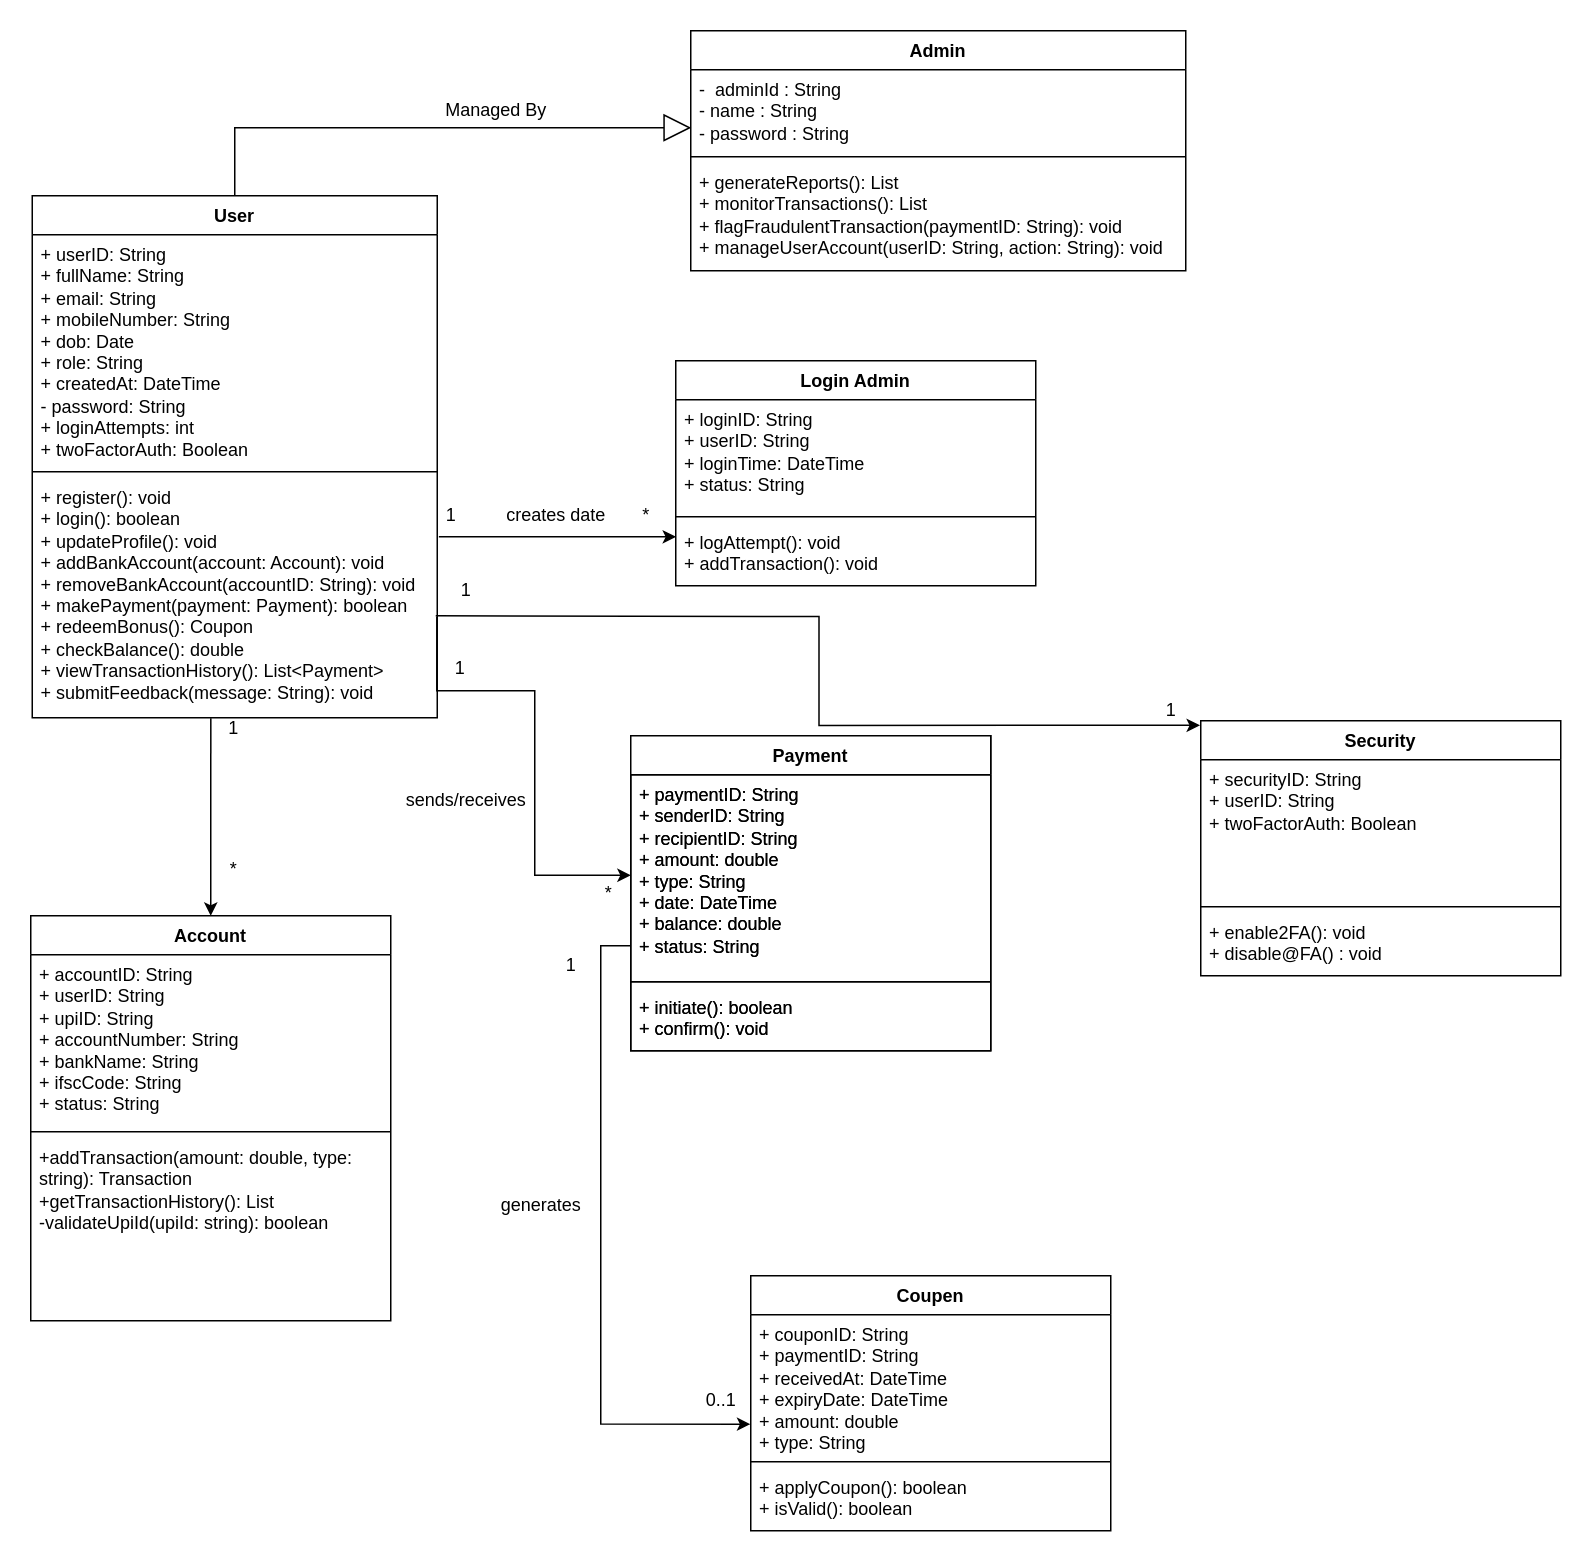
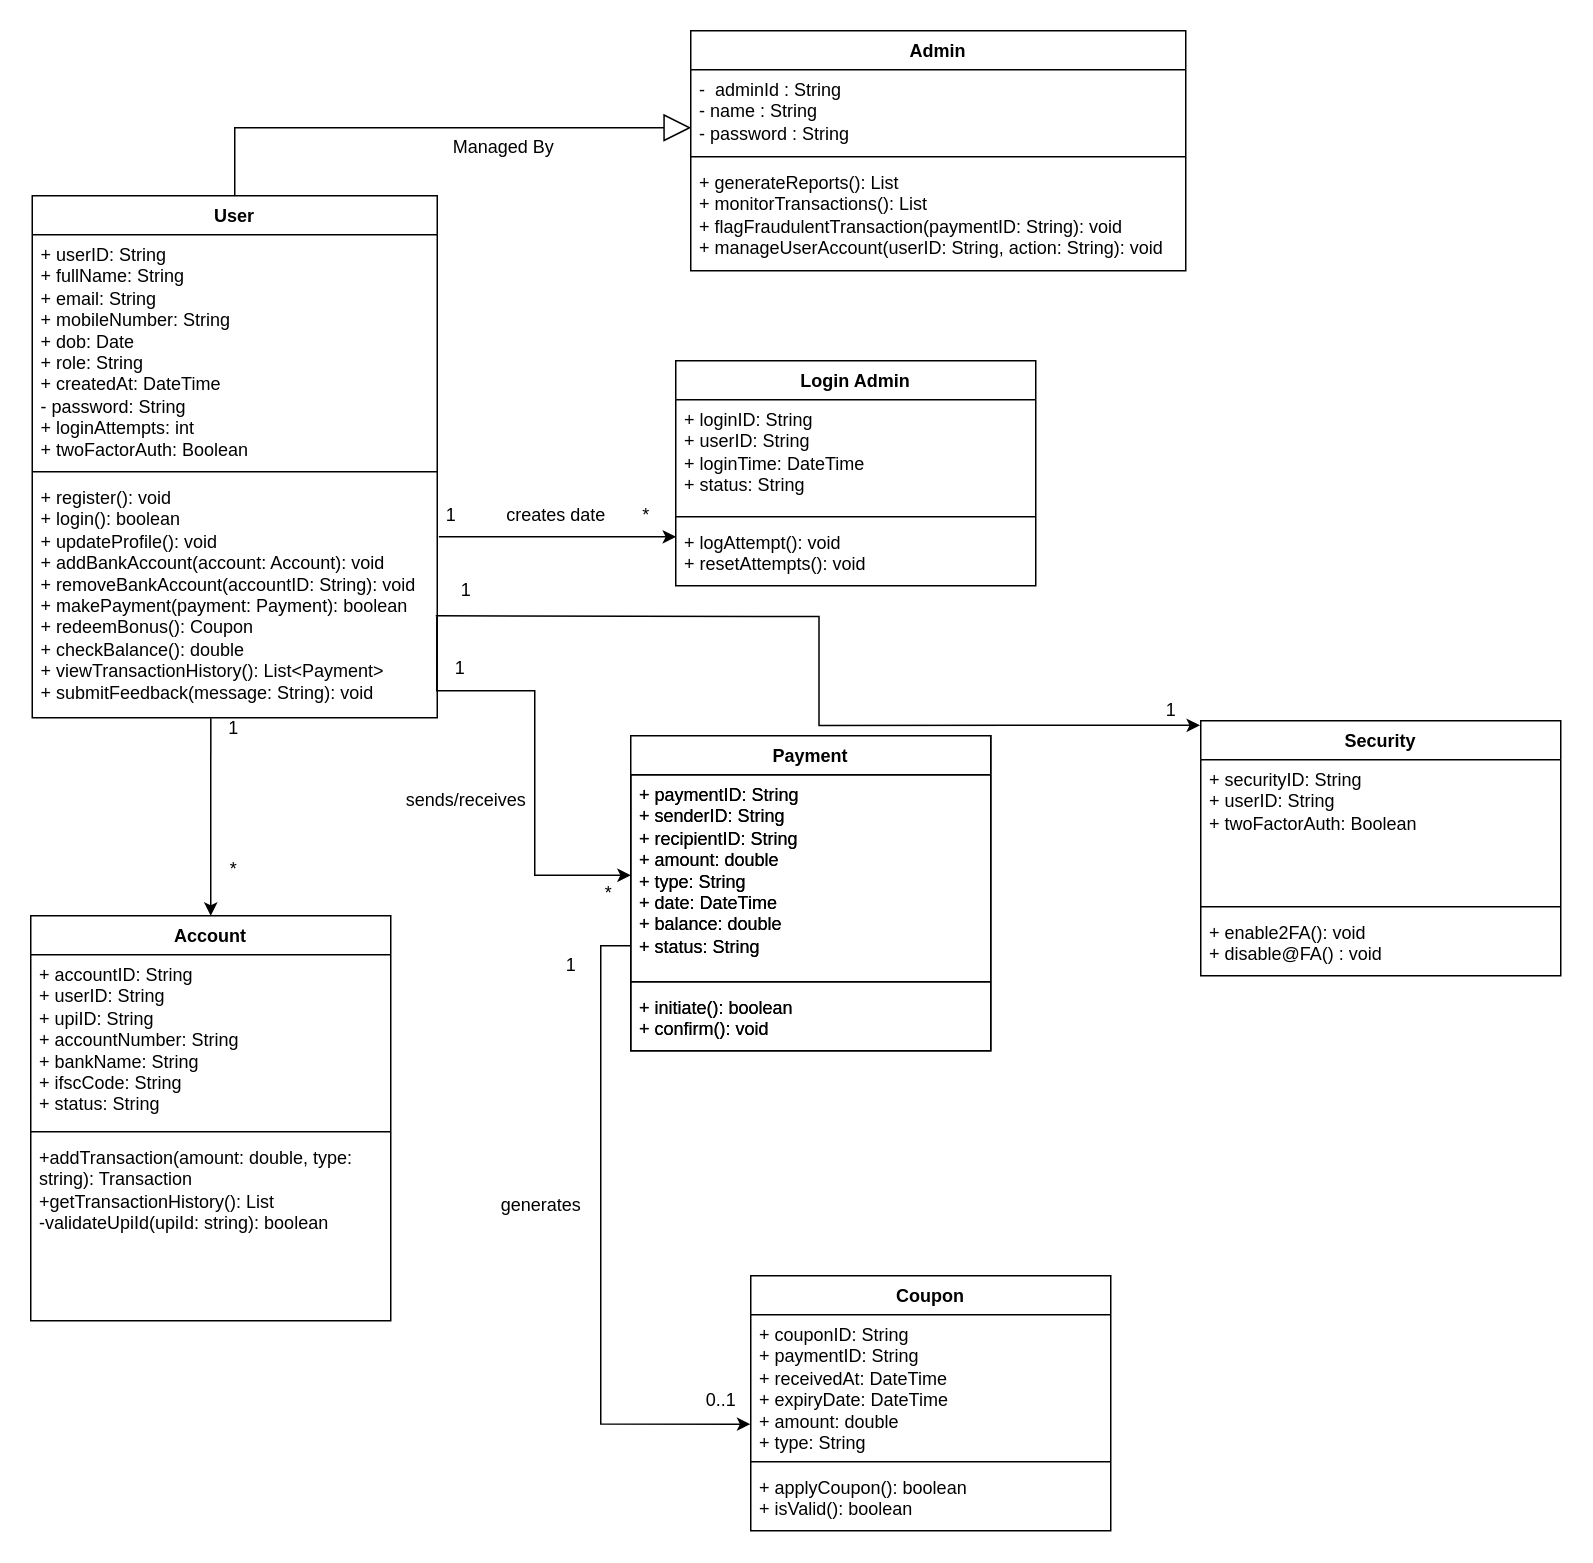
- <mxCell id="46" value="Managed By" style="text;html=1;align=center;verticalAlign=middle;resizable=0;points=[];autosize=1;strokeColor=none;fillColor=none;" vertex="1" parent="1"><mxGeometry x="285" y="58" width="90" height="30" as="geometry" /></mxCell>
+ <mxCell id="46" value="Managed By" style="text;html=1;align=center;verticalAlign=middle;resizable=0;points=[];autosize=1;strokeColor=none;fillColor=none;" vertex="1" parent="1"><mxGeometry x="290" y="83" width="90" height="30" as="geometry" /></mxCell>
- <mxCell id="29" value="+ logAttempt(): void  &#10;+ addTransaction(): void" style="text;strokeColor=none;fillColor=none;align=left;verticalAlign=top;spacingLeft=4;spacingRight=4;overflow=hidden;rotatable=0;points=[[0,0.5],[1,0.5]];portConstraint=eastwest;whiteSpace=wrap;html=1;" vertex="1" parent="26"><mxGeometry y="108" width="240" height="42" as="geometry" /></mxCell>
+ <mxCell id="29" value="+ logAttempt(): void  &#10;+ resetAttempts(): void" style="text;strokeColor=none;fillColor=none;align=left;verticalAlign=top;spacingLeft=4;spacingRight=4;overflow=hidden;rotatable=0;points=[[0,0.5],[1,0.5]];portConstraint=eastwest;whiteSpace=wrap;html=1;" vertex="1" parent="26"><mxGeometry y="108" width="240" height="42" as="geometry" /></mxCell>
- <mxCell id="18" value="Coupen" style="swimlane;fontStyle=1;align=center;verticalAlign=top;childLayout=stackLayout;horizontal=1;startSize=26;horizontalStack=0;resizeParent=1;resizeParentMax=0;resizeLast=0;collapsible=1;marginBottom=0;whiteSpace=wrap;html=1;" vertex="1" parent="1"><mxGeometry x="500" y="850" width="240" height="170" as="geometry" /></mxCell>
+ <mxCell id="18" value="Coupon" style="swimlane;fontStyle=1;align=center;verticalAlign=top;childLayout=stackLayout;horizontal=1;startSize=26;horizontalStack=0;resizeParent=1;resizeParentMax=0;resizeLast=0;collapsible=1;marginBottom=0;whiteSpace=wrap;html=1;" vertex="1" parent="1"><mxGeometry x="500" y="850" width="240" height="170" as="geometry" /></mxCell>
